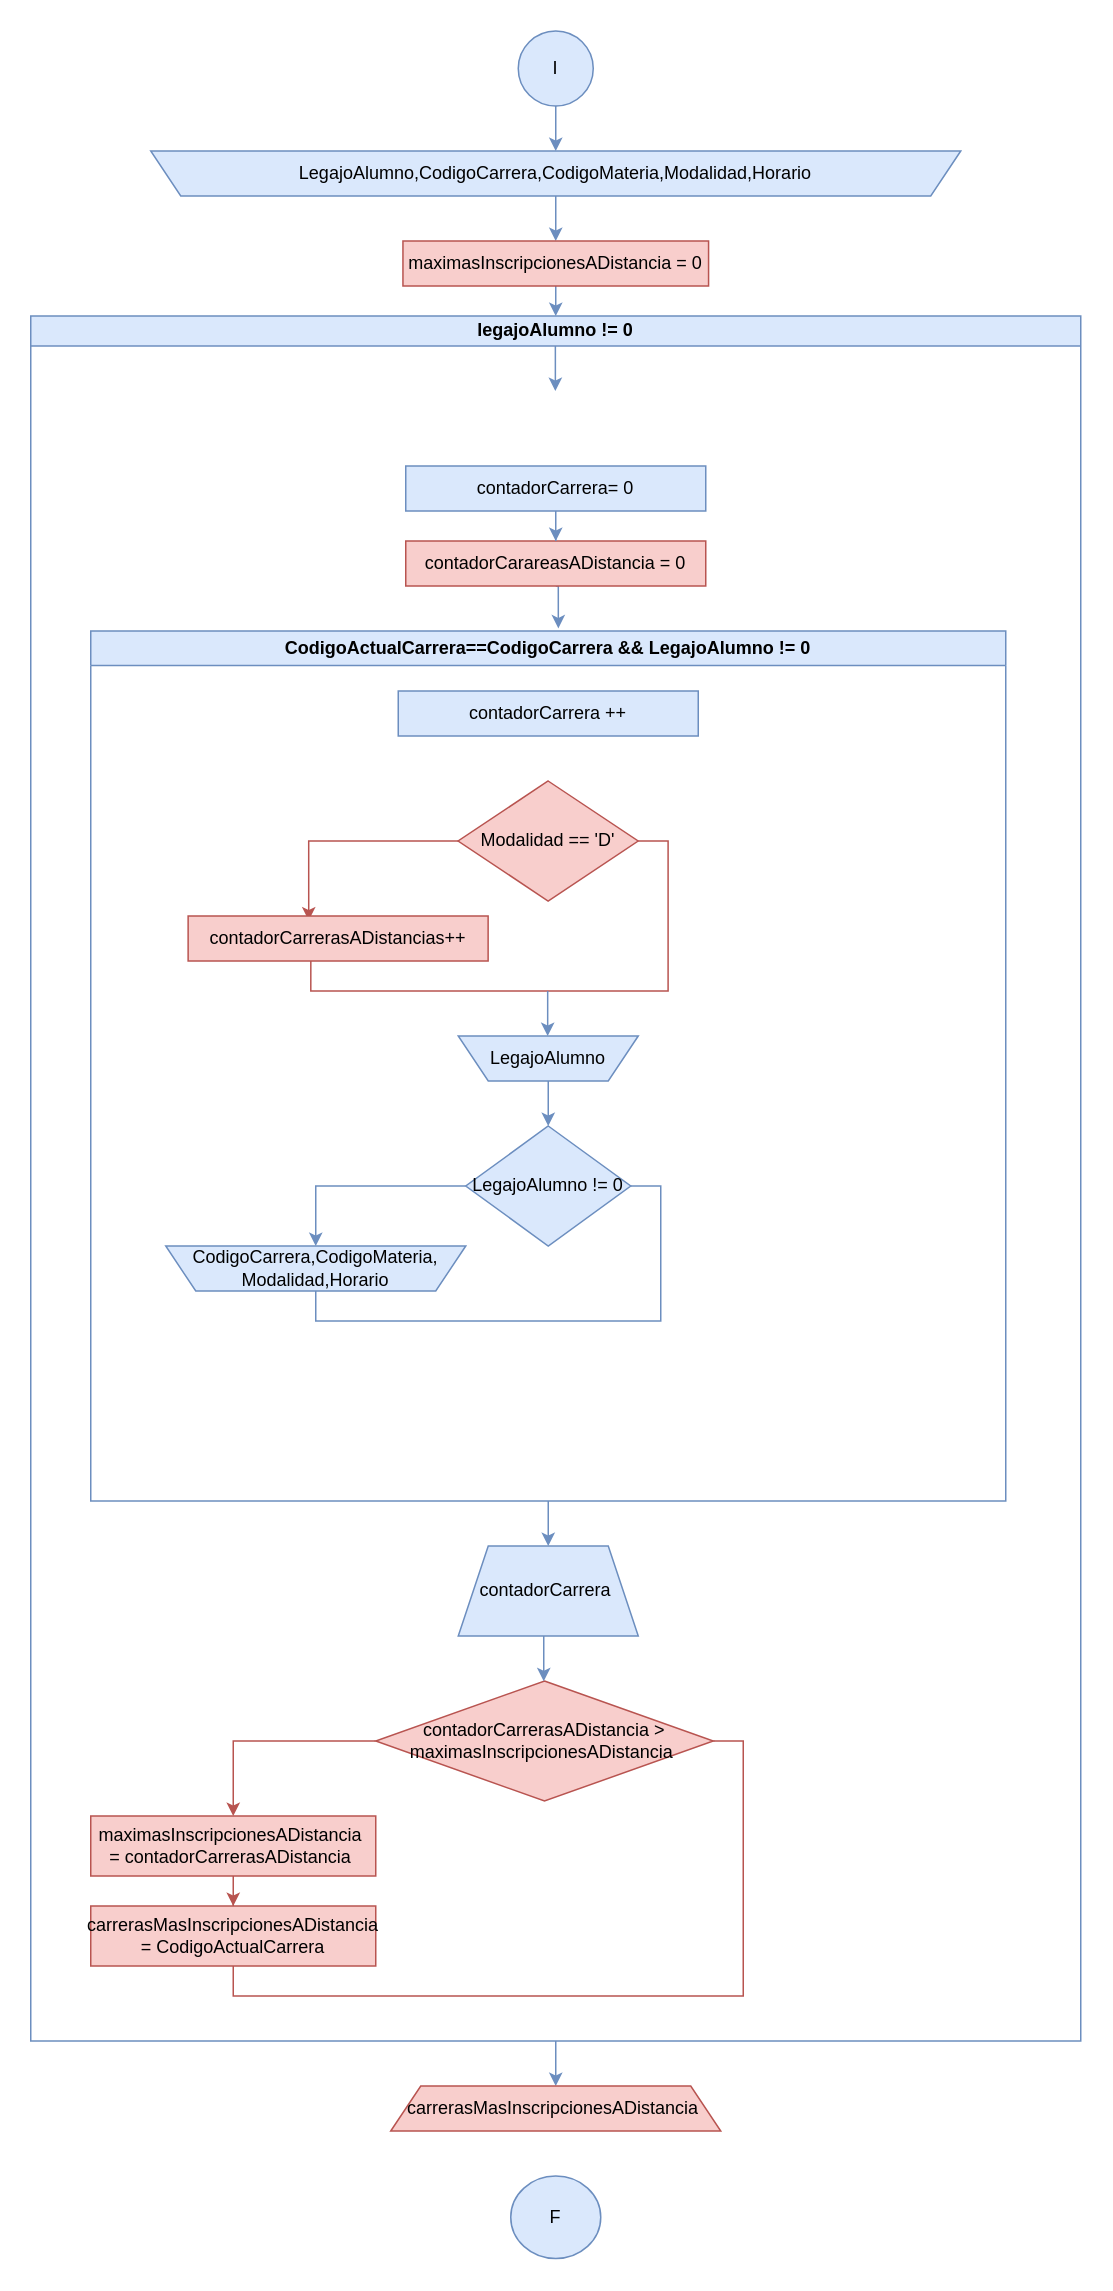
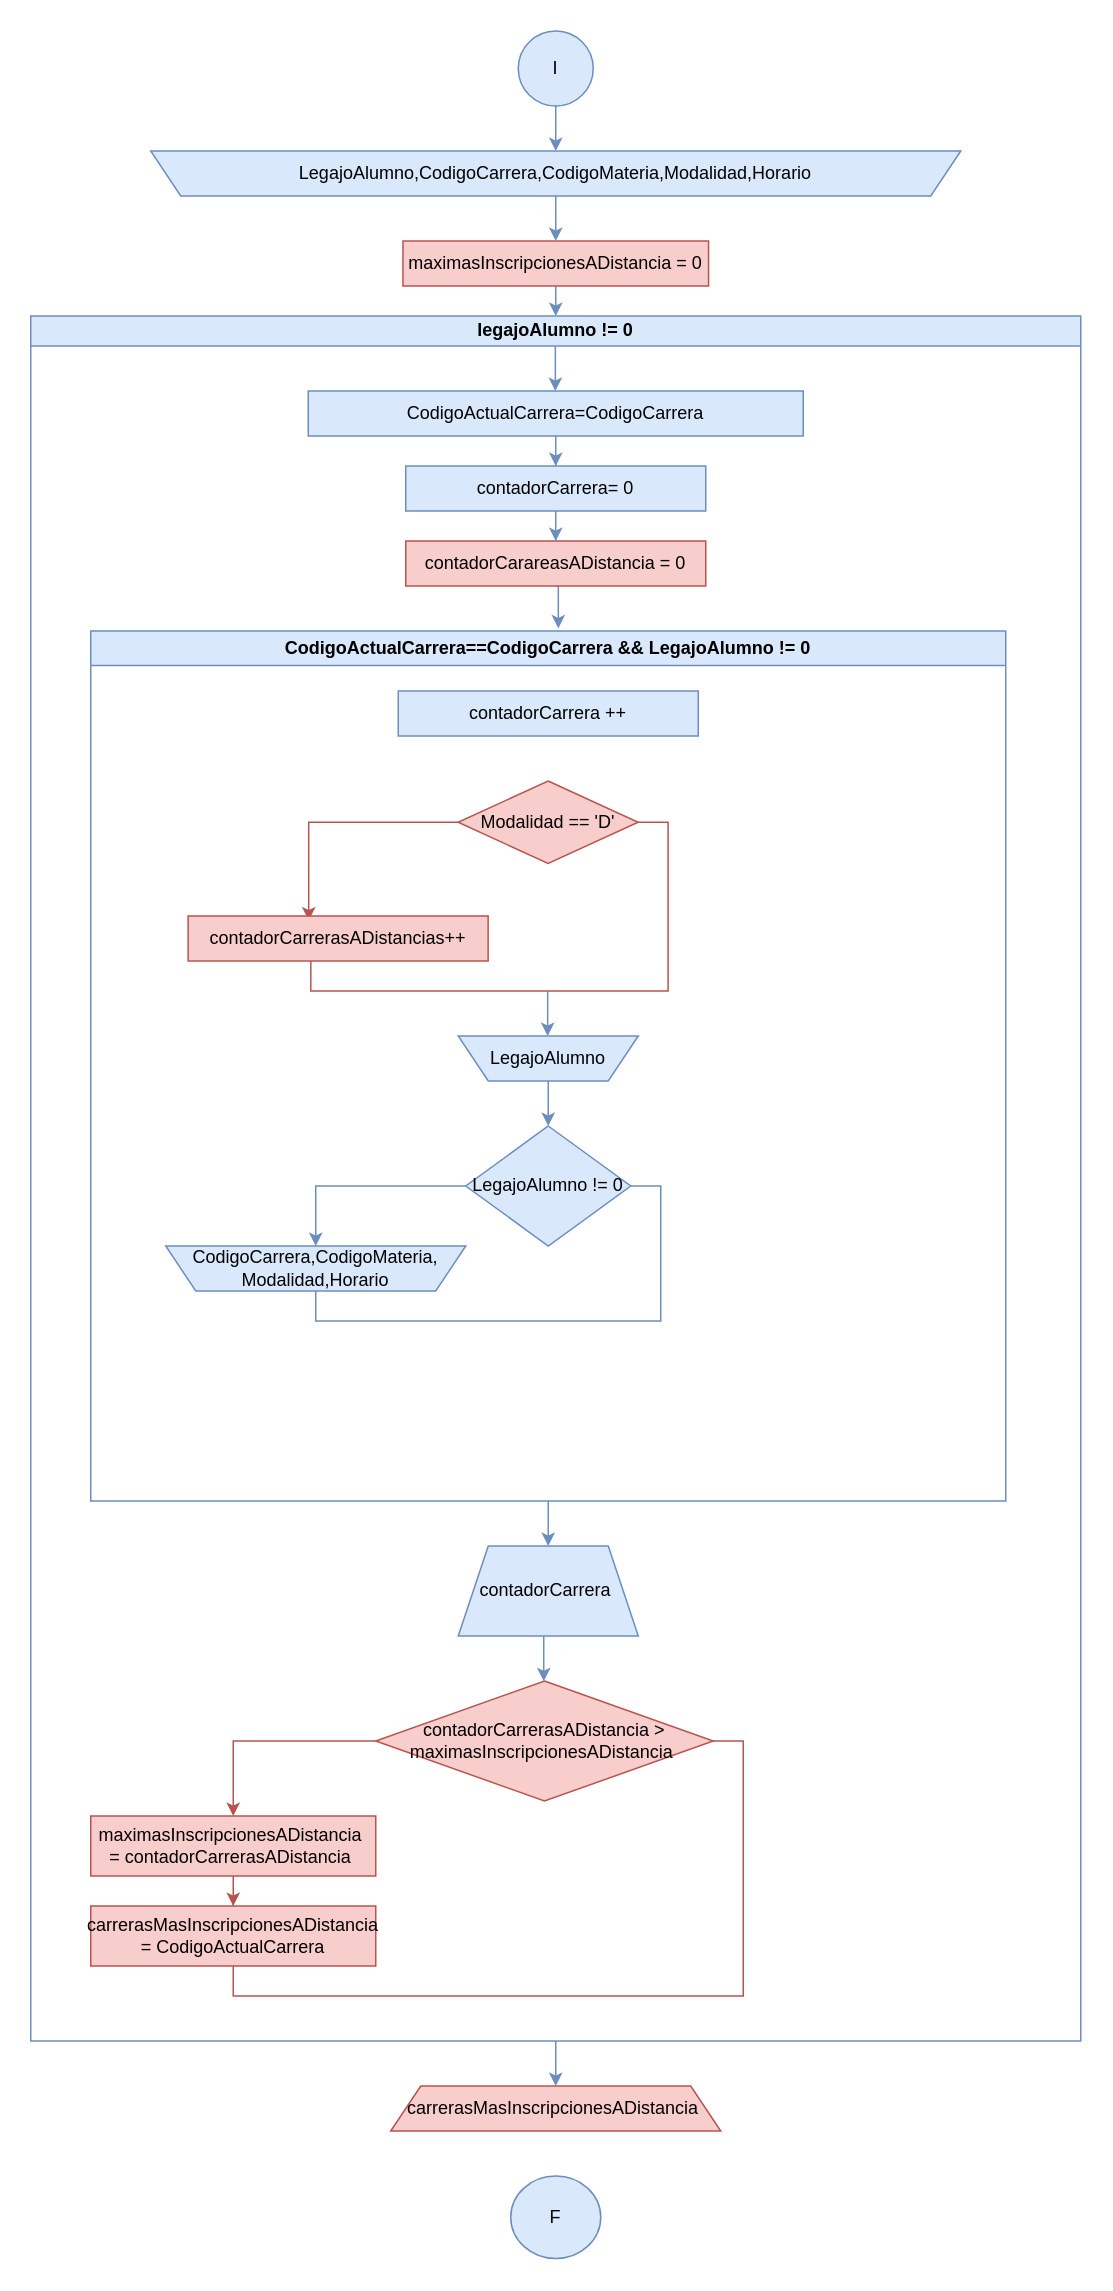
+ <mxCell id="24" value="CodigoActualCarrera=CodigoCarrera" style="whiteSpace=wrap;html=1;fillColor=#dae8fc;strokeColor=#6c8ebf;" parent="7" vertex="1"><mxGeometry x="185" y="50" width="330" height="30" as="geometry" /></mxCell>
+ <mxCell id="23" value="" style="edgeStyle=orthogonalEdgeStyle;rounded=0;orthogonalLoop=1;jettySize=auto;html=1;fillColor=#dae8fc;strokeColor=#6c8ebf;" edge="1" parent="7" source="24" target="28"><mxGeometry relative="1" as="geometry" /></mxCell>
- <mxCell id="20" value="Modalidad == 'D'" style="rhombus;whiteSpace=wrap;html=1;fillColor=#f8cecc;strokeColor=#b85450;" vertex="1" parent="9"><mxGeometry x="244.92" y="100" width="120" height="80" as="geometry" /></mxCell>
+ <mxCell id="20" value="Modalidad == 'D'" style="rhombus;whiteSpace=wrap;html=1;fillColor=#f8cecc;strokeColor=#b85450;" vertex="1" parent="9"><mxGeometry x="244.92" y="100" width="120" height="55" as="geometry" /></mxCell>
